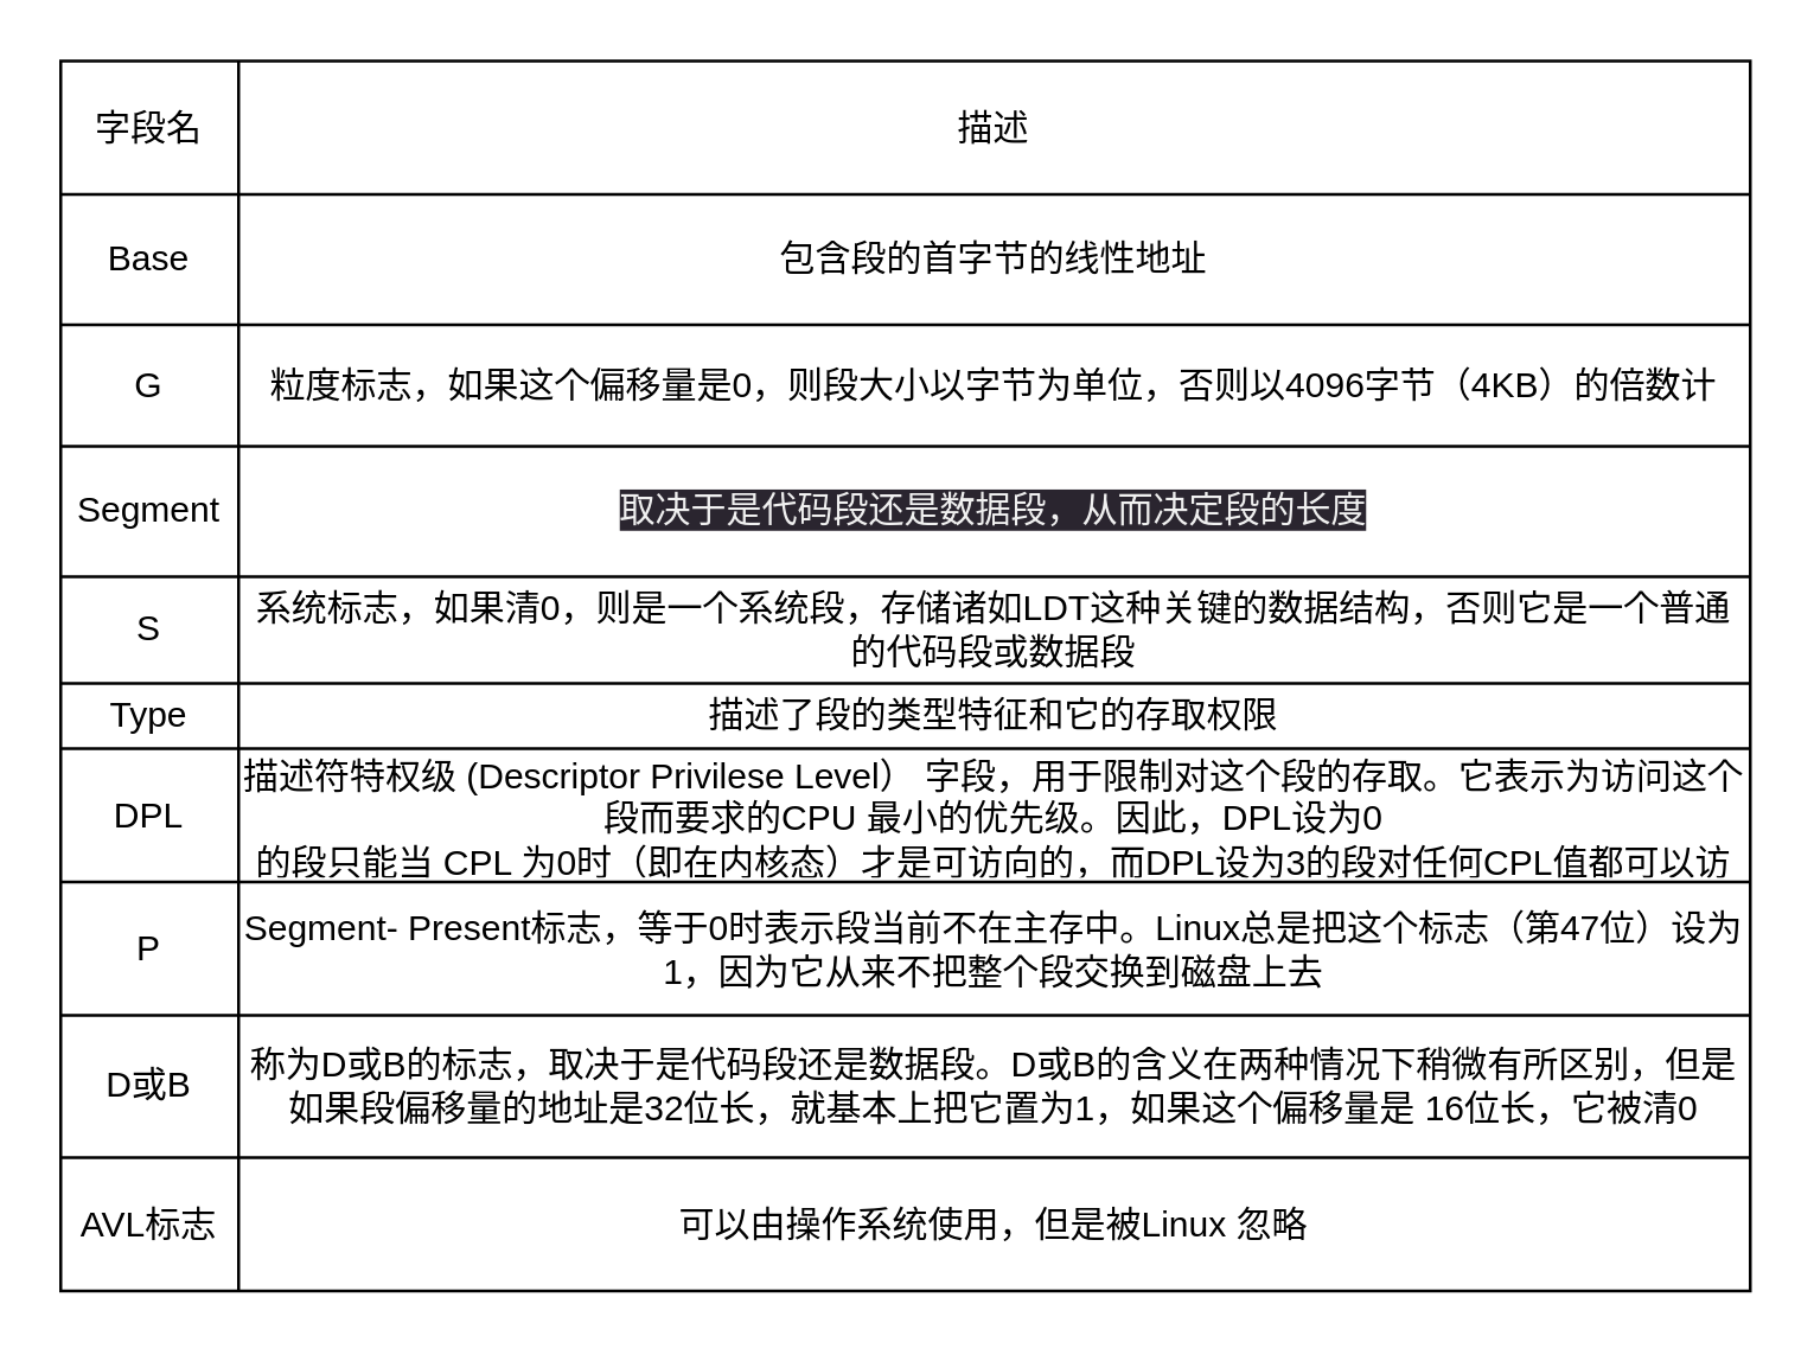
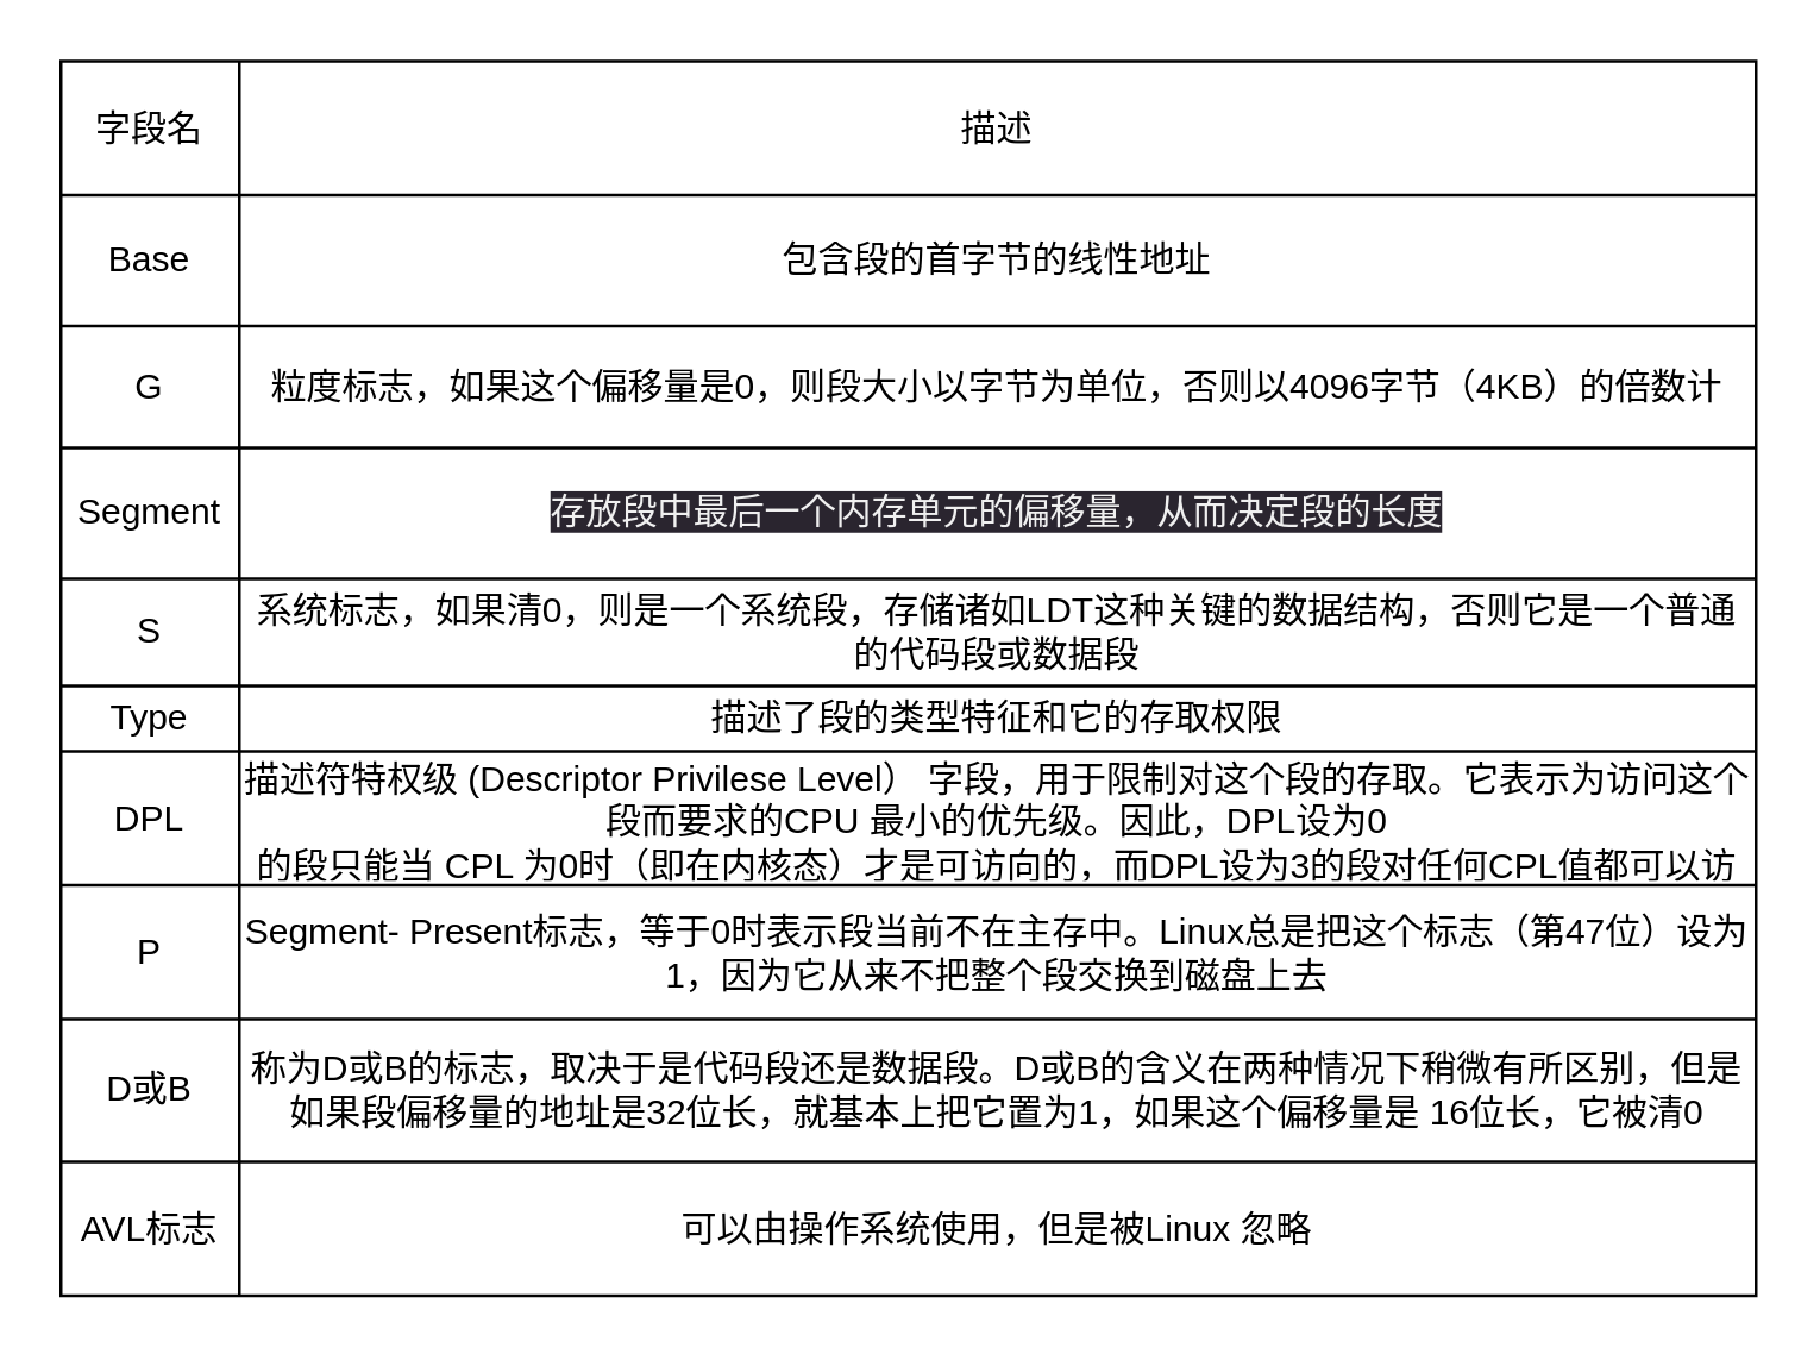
- <mxCell id="14" value="&lt;span style=&quot;caret-color: rgb(240, 240, 240); color: rgb(240, 240, 240); font-family: Helvetica; font-size: 12px; font-style: normal; font-variant-caps: normal; font-weight: 400; letter-spacing: normal; text-align: center; text-indent: 0px; text-transform: none; word-spacing: 0px; -webkit-text-stroke-width: 0px; background-color: rgb(42, 37, 47); text-decoration: none; float: none; display: inline !important;&quot;&gt;取决于是代码段还是数据段，从而决定段的长度&lt;/span&gt;" style="shape=partialRectangle;html=1;whiteSpace=wrap;connectable=0;strokeColor=inherit;overflow=hidden;fillColor=none;top=0;left=0;bottom=0;right=0;pointerEvents=1;" vertex="1" parent="12"><mxGeometry x="60" width="510" height="44" as="geometry"><mxRectangle width="510" height="44" as="alternateBounds" /></mxGeometry></mxCell>
+ <mxCell id="14" value="&lt;span style=&quot;caret-color: rgb(240, 240, 240); color: rgb(240, 240, 240); font-family: Helvetica; font-size: 12px; font-style: normal; font-variant-caps: normal; font-weight: 400; letter-spacing: normal; text-align: center; text-indent: 0px; text-transform: none; word-spacing: 0px; -webkit-text-stroke-width: 0px; background-color: rgb(42, 37, 47); text-decoration: none; float: none; display: inline !important;&quot;&gt;存放段中最后一个内存单元的偏移量，从而决定段的长度&lt;/span&gt;" style="shape=partialRectangle;html=1;whiteSpace=wrap;connectable=0;strokeColor=inherit;overflow=hidden;fillColor=none;top=0;left=0;bottom=0;right=0;pointerEvents=1;" vertex="1" parent="12"><mxGeometry x="60" width="510" height="44" as="geometry"><mxRectangle width="510" height="44" as="alternateBounds" /></mxGeometry></mxCell>
